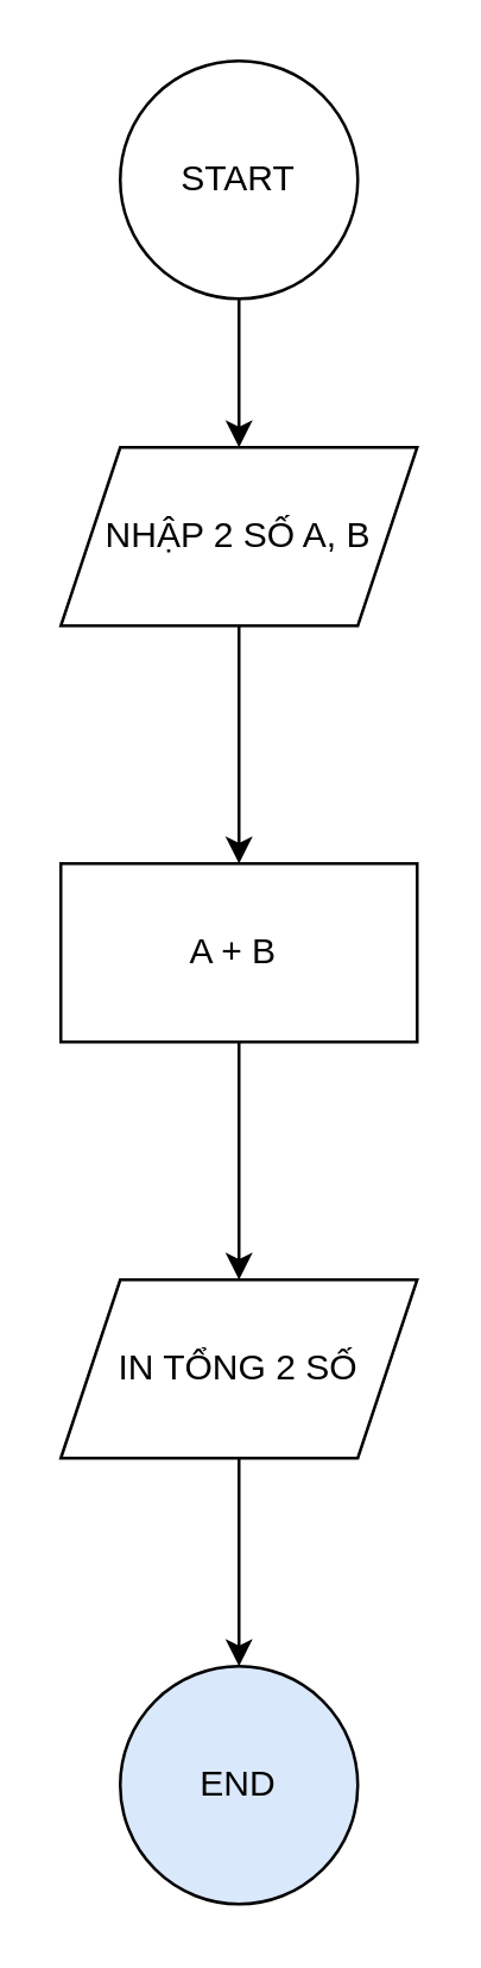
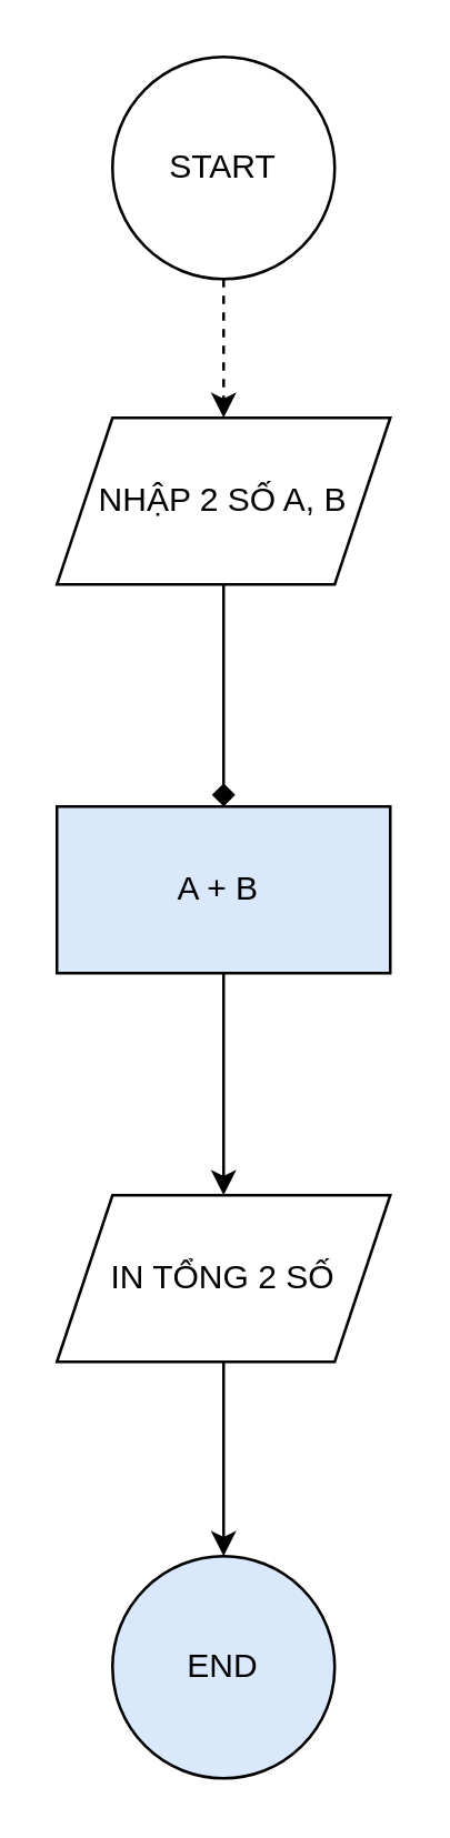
- <mxCell id="2" value="" style="edgeStyle=orthogonalEdgeStyle;rounded=0;orthogonalLoop=1;jettySize=auto;html=1;" edge="1" parent="1" source="3" target="5"><mxGeometry relative="1" as="geometry" /></mxCell>
+ <mxCell id="2" value="" style="edgeStyle=orthogonalEdgeStyle;rounded=0;orthogonalLoop=1;jettySize=auto;html=1;dashed=1;" edge="1" parent="1" source="3" target="5"><mxGeometry relative="1" as="geometry" /></mxCell>
- <mxCell id="4" value="" style="edgeStyle=orthogonalEdgeStyle;rounded=0;orthogonalLoop=1;jettySize=auto;html=1;" edge="1" parent="1" source="5" target="7"><mxGeometry relative="1" as="geometry" /></mxCell>
+ <mxCell id="4" value="" style="edgeStyle=orthogonalEdgeStyle;rounded=0;orthogonalLoop=1;jettySize=auto;html=1;endArrow=diamond;" edge="1" parent="1" source="5" target="7"><mxGeometry relative="1" as="geometry" /></mxCell>
- <mxCell id="7" value="A + B&amp;nbsp;" style="whiteSpace=wrap;html=1;" vertex="1" parent="1"><mxGeometry x="20" y="290" width="120" height="60" as="geometry" /></mxCell>
+ <mxCell id="7" value="A + B&amp;nbsp;" style="whiteSpace=wrap;html=1;fillColor=#dae8fc;" vertex="1" parent="1"><mxGeometry x="20" y="290" width="120" height="60" as="geometry" /></mxCell>
